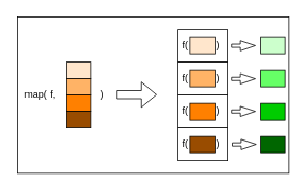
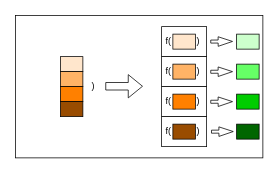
- <mxCell id="3" value="map( f,&amp;nbsp;" style="text;html=1;strokeColor=none;fillColor=none;align=center;verticalAlign=middle;whiteSpace=wrap;rounded=0;" parent="1" vertex="1"><mxGeometry x="20" y="100" width="60" height="30" as="geometry" /></mxCell>
